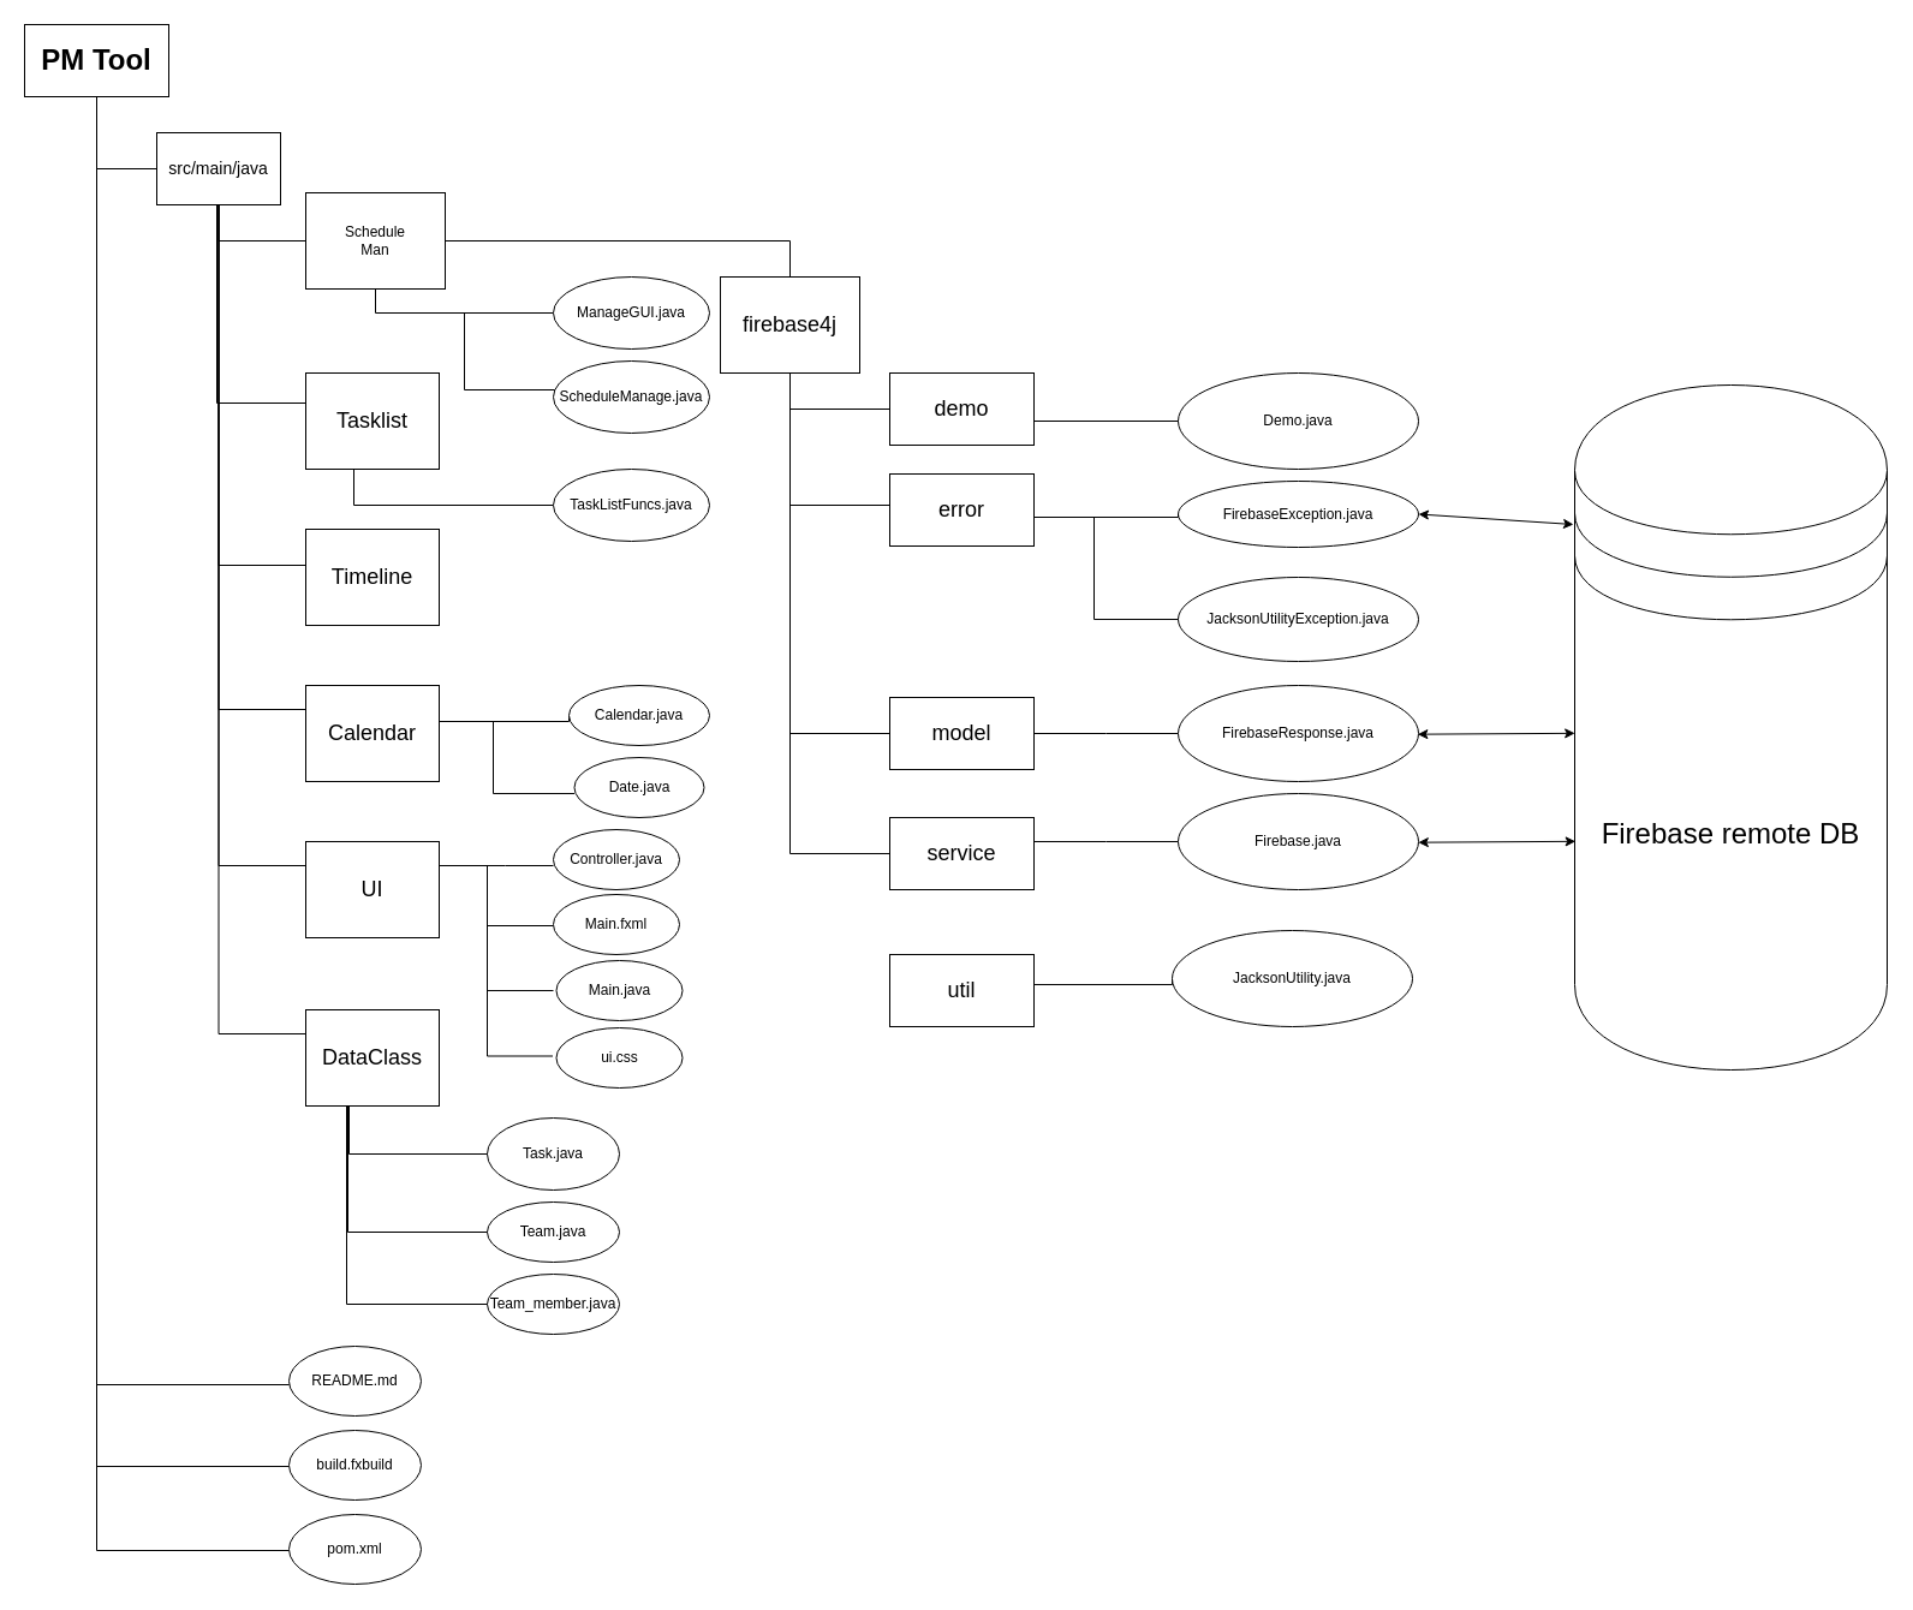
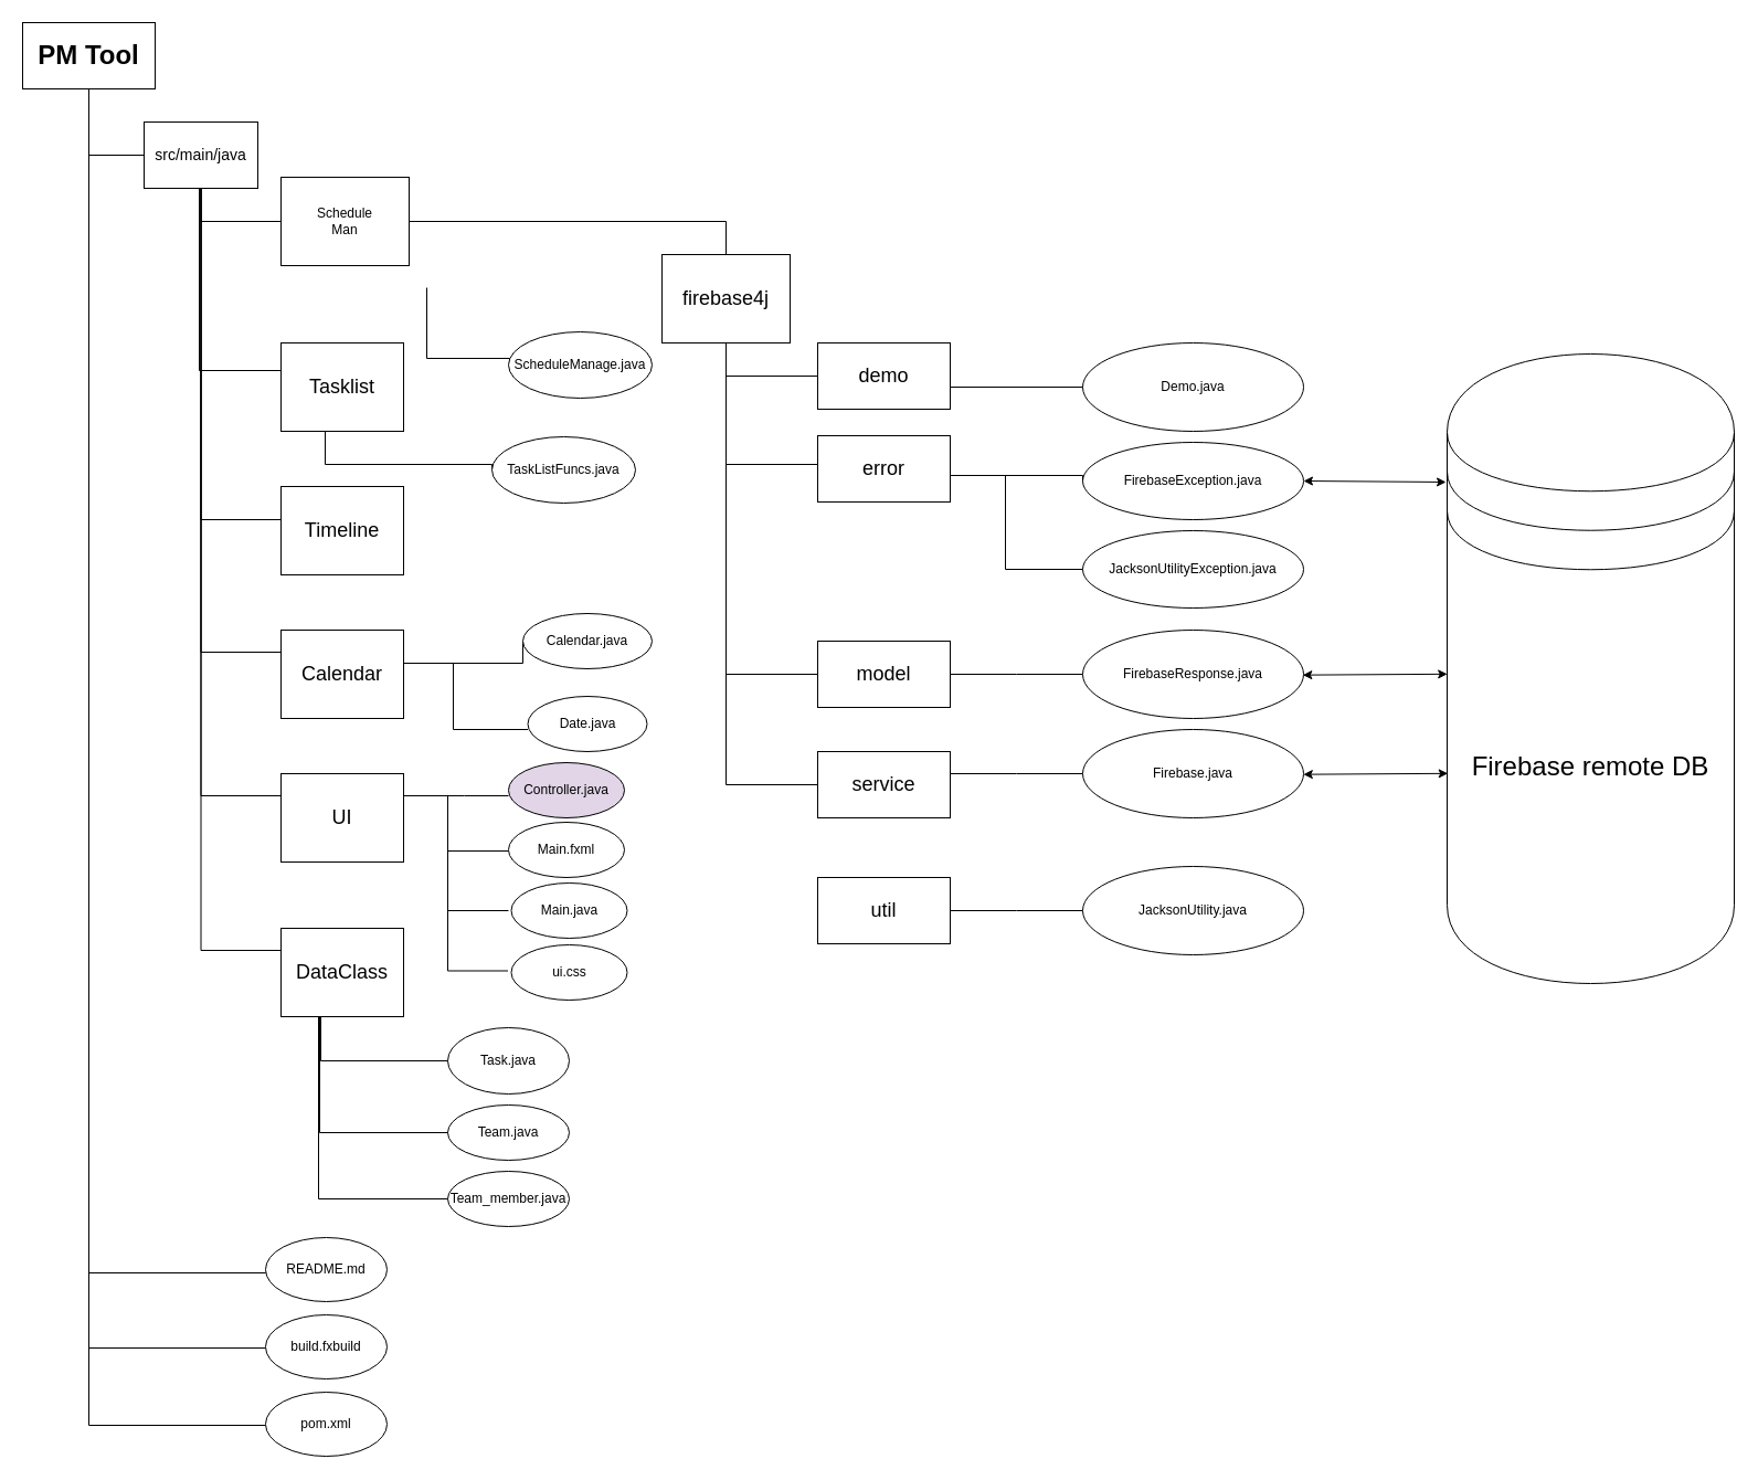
- <mxCell id="47" value="" style="edgeStyle=elbowEdgeStyle;elbow=vertical;startArrow=none;endArrow=none;rounded=0;exitX=0.5;exitY=1;exitDx=0;exitDy=0;entryX=0;entryY=0.5;entryDx=0;entryDy=0;" parent="1" source="5" target="48" edge="1"><mxGeometry relative="1" as="geometry"><mxPoint x="309.5" as="sourcePoint" y="270" /><mxPoint x="440" as="targetPoint" y="270" /><Array as="points"><mxPoint x="440" y="260" /><mxPoint x="370" y="270" /><mxPoint x="430" y="300" /><mxPoint x="450" y="300" /><mxPoint x="450" y="300" /><mxPoint x="347.5" y="300" /></Array></mxGeometry></mxCell>
- <mxCell id="48" value="ManageGUI.java" style="ellipse;whiteSpace=wrap;html=1;" parent="1" vertex="1"><mxGeometry x="460" y="230" width="130" height="60" as="geometry" /></mxCell>
- <mxCell id="64" value="TaskListFuncs.java" style="ellipse;whiteSpace=wrap;html=1;" vertex="1" parent="1"><mxGeometry x="460" y="390" width="130" height="60" as="geometry" /></mxCell>
+ <mxCell id="64" value="TaskListFuncs.java" style="ellipse;whiteSpace=wrap;html=1;" vertex="1" parent="1"><mxGeometry x="445" y="395" width="130" height="60" as="geometry" /></mxCell>
- <mxCell id="37" value="FirebaseException.java" style="ellipse;whiteSpace=wrap;html=1;" parent="1" vertex="1"><mxGeometry x="980" y="400" width="200" height="55" as="geometry" /></mxCell>
+ <mxCell id="37" value="FirebaseException.java" style="ellipse;whiteSpace=wrap;html=1;" parent="1" vertex="1"><mxGeometry x="980" y="400" width="200" height="70" as="geometry" /></mxCell>
- <mxCell id="66" value="Calendar.java" style="ellipse;whiteSpace=wrap;html=1;" vertex="1" parent="1"><mxGeometry x="473" y="570" width="117" height="50" as="geometry" /></mxCell>
+ <mxCell id="66" value="Calendar.java" style="ellipse;whiteSpace=wrap;html=1;" vertex="1" parent="1"><mxGeometry x="473" y="555" width="117" height="50" as="geometry" /></mxCell>
- <mxCell id="52" value="Controller.java" style="ellipse;whiteSpace=wrap;html=1;" parent="1" vertex="1"><mxGeometry x="460" y="690" width="105" height="50" as="geometry" /></mxCell>
+ <mxCell id="52" value="Controller.java" style="ellipse;whiteSpace=wrap;html=1;fillColor=#e1d5e7;" parent="1" vertex="1"><mxGeometry x="460" y="690" width="105" height="50" as="geometry" /></mxCell>
- <mxCell id="46" value="JacksonUtility.java" style="ellipse;whiteSpace=wrap;html=1;" parent="1" vertex="1"><mxGeometry x="975" y="774" width="200" height="80" as="geometry" /></mxCell>
+ <mxCell id="46" value="JacksonUtility.java" style="ellipse;whiteSpace=wrap;html=1;" parent="1" vertex="1"><mxGeometry x="980" y="784" width="200" height="80" as="geometry" /></mxCell>
